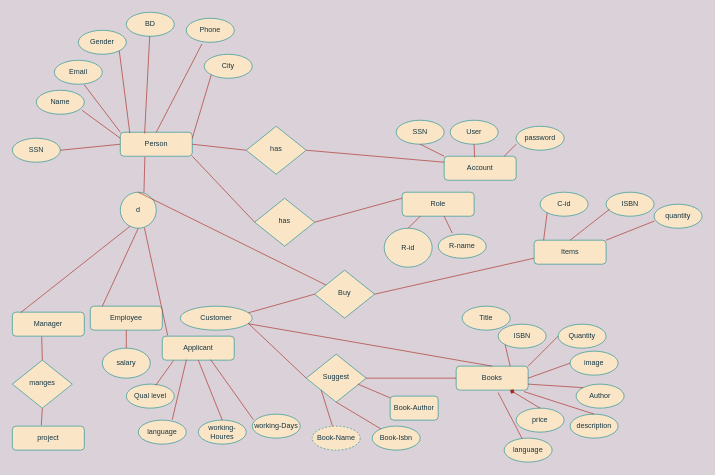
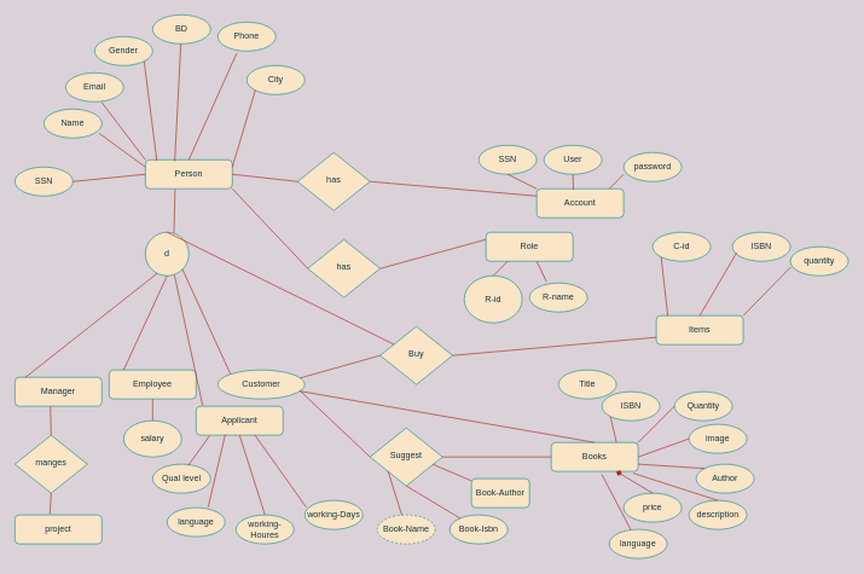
- <mxCell id="15" value="Phone" style="ellipse;whiteSpace=wrap;html=1;fillColor=#FAE5C7;strokeColor=#0F8B8D;fontColor=#143642;" vertex="1" parent="1"><mxGeometry x="310" y="30" width="80" height="40" as="geometry" /></mxCell>
+ <mxCell id="15" value="Phone" style="ellipse;whiteSpace=wrap;html=1;fillColor=#FAE5C7;strokeColor=#0F8B8D;fontColor=#143642;" vertex="1" parent="1"><mxGeometry x="300" y="30" width="80" height="40" as="geometry" /></mxCell>
- <mxCell id="89" value="Items" style="rounded=1;whiteSpace=wrap;html=1;fontSize=12;glass=0;strokeWidth=1;shadow=0;fillColor=#FAE5C7;strokeColor=#0F8B8D;fontColor=#143642;" vertex="1" parent="1"><mxGeometry x="890" y="400" width="120" height="40" as="geometry" /></mxCell>
+ <mxCell id="89" value="Items" style="rounded=1;whiteSpace=wrap;html=1;fontSize=12;glass=0;strokeWidth=1;shadow=0;fillColor=#FAE5C7;strokeColor=#0F8B8D;fontColor=#143642;" vertex="1" parent="1"><mxGeometry x="905" y="435" width="120" height="40" as="geometry" /></mxCell>
+ <mxCell id="32" value="" style="endArrow=none;html=1;entryX=1;entryY=1;entryDx=0;entryDy=0;exitX=0;exitY=0;exitDx=0;exitDy=0;labelBackgroundColor=#DAD2D8;strokeColor=#A8201A;fontColor=#143642;" edge="1" parent="1" source="8" target="26"><mxGeometry width="50" height="50" relative="1" as="geometry"><mxPoint x="500" y="520" as="sourcePoint" /><mxPoint x="550" y="470" as="targetPoint" /></mxGeometry></mxCell>
- <mxCell id="40" value="working-Houres" style="ellipse;whiteSpace=wrap;html=1;fillColor=#FAE5C7;strokeColor=#0F8B8D;fontColor=#143642;" vertex="1" parent="1"><mxGeometry x="330" y="700" width="80" height="40" as="geometry" /></mxCell>
+ <mxCell id="40" value="working-Houres" style="ellipse;whiteSpace=wrap;html=1;fillColor=#FAE5C7;strokeColor=#0F8B8D;fontColor=#143642;" vertex="1" parent="1"><mxGeometry x="325" y="710" width="80" height="40" as="geometry" /></mxCell>
